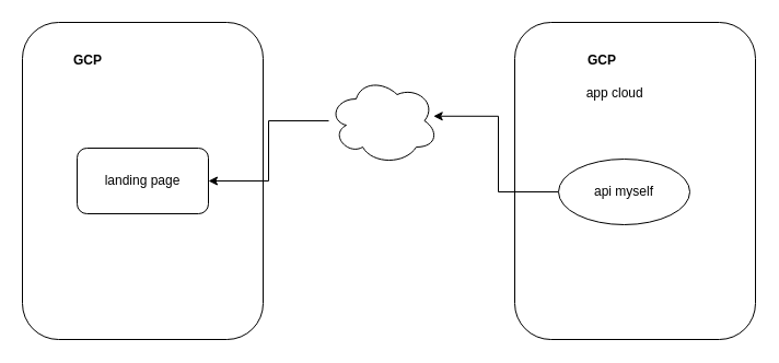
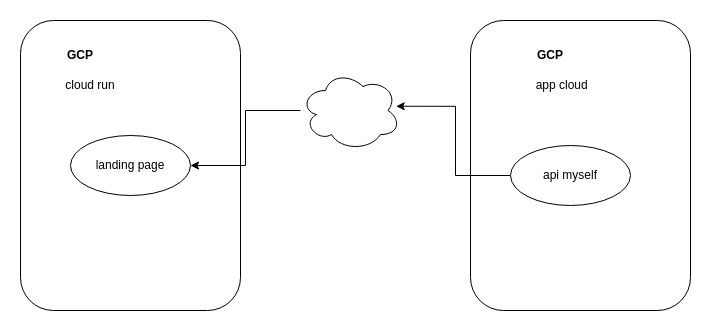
+ <mxCell id="4" value="cloud run" style="text;html=1;strokeColor=none;fillColor=none;align=center;verticalAlign=middle;whiteSpace=wrap;rounded=0;" vertex="1" parent="1"><mxGeometry x="60" y="70" width="60" height="30" as="geometry" /></mxCell>
- <mxCell id="12" value="landing page" style="rounded=1;whiteSpace=wrap;html=1;" vertex="1" parent="1"><mxGeometry x="70" y="135" width="120" height="60" as="geometry" /></mxCell>
+ <mxCell id="12" value="landing page" style="ellipse;whiteSpace=wrap;html=1;" vertex="1" parent="1"><mxGeometry x="70" y="135" width="120" height="60" as="geometry" /></mxCell>
